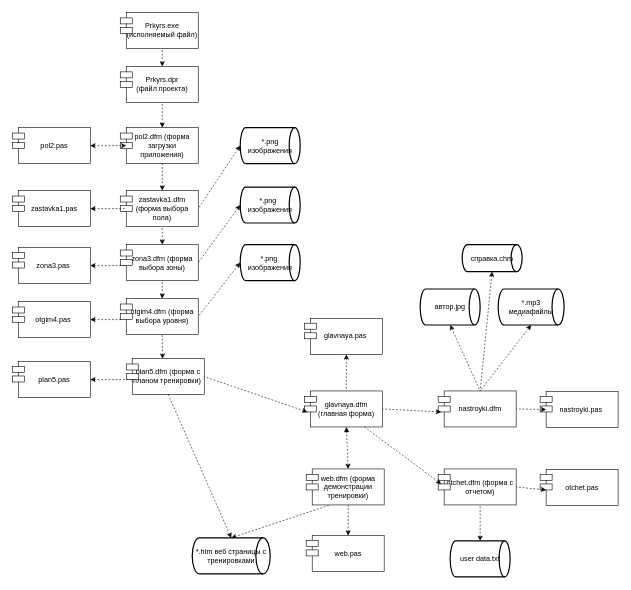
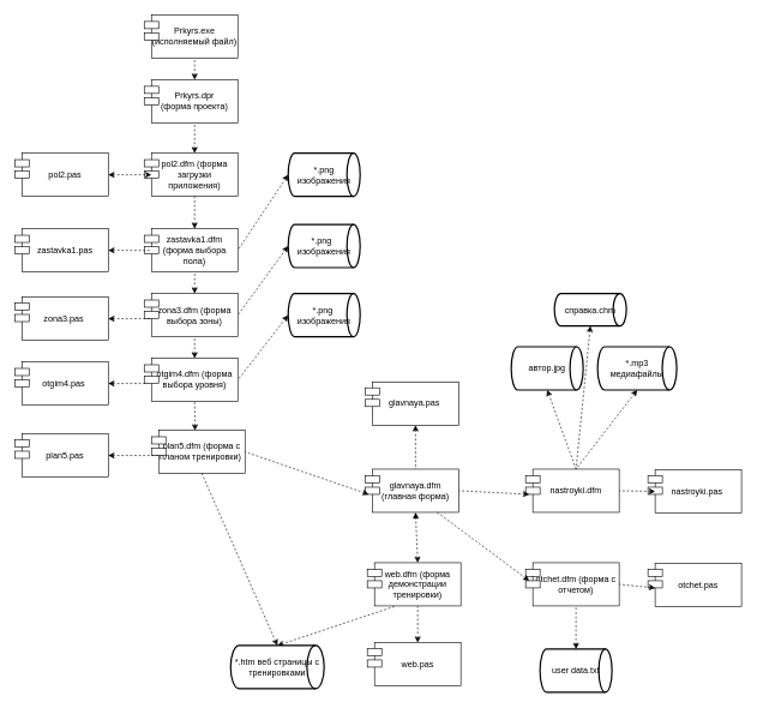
- <mxCell id="15" value="Prkyrs.dpr&lt;br&gt;(файл проекта)" style="rounded=0;whiteSpace=wrap;html=1;" parent="14" vertex="1"><mxGeometry x="10" width="120" height="60" as="geometry" /></mxCell>
+ <mxCell id="15" value="Prkyrs.dpr&lt;br&gt;(форма проекта)" style="rounded=0;whiteSpace=wrap;html=1;" parent="14" vertex="1"><mxGeometry x="10" width="120" height="60" as="geometry" /></mxCell>
- <mxCell id="114" value="автор.jpg" style="strokeWidth=2;html=1;shape=mxgraph.flowchart.direct_data;whiteSpace=wrap;" vertex="1" parent="1"><mxGeometry x="700" y="481" width="100" height="60" as="geometry" /></mxCell>
+ <mxCell id="114" value="автор.jpg" style="strokeWidth=2;html=1;shape=mxgraph.flowchart.direct_data;whiteSpace=wrap;" vertex="1" parent="1"><mxGeometry x="710" y="481" width="100" height="60" as="geometry" /></mxCell>
